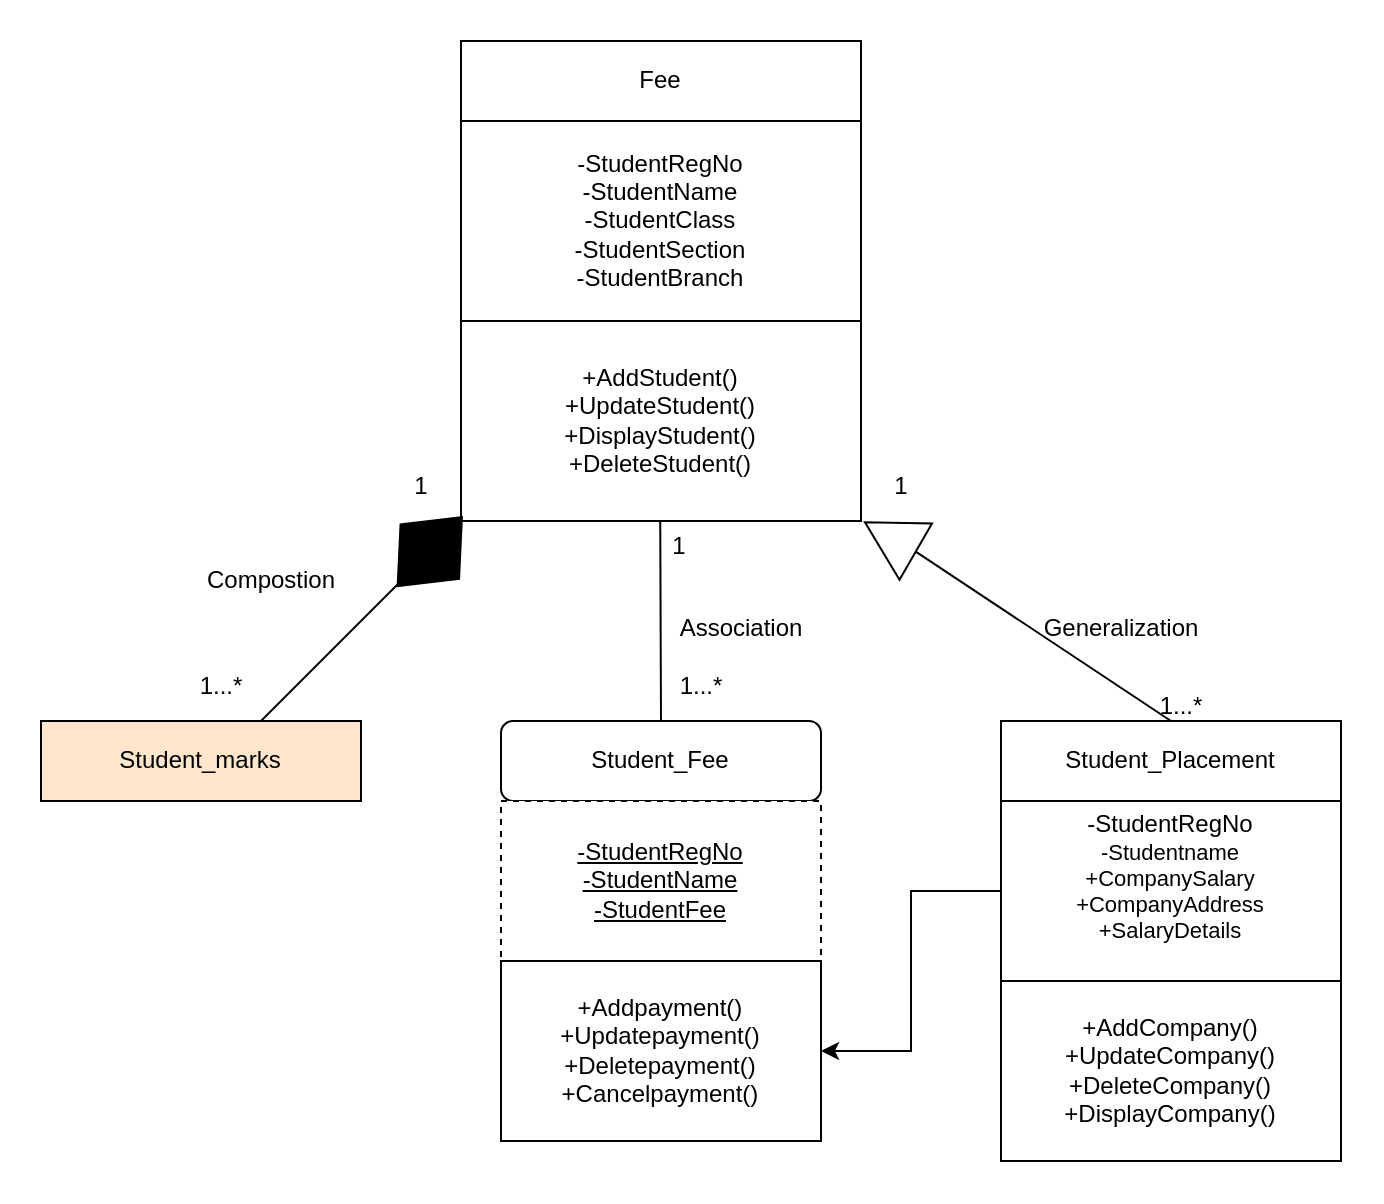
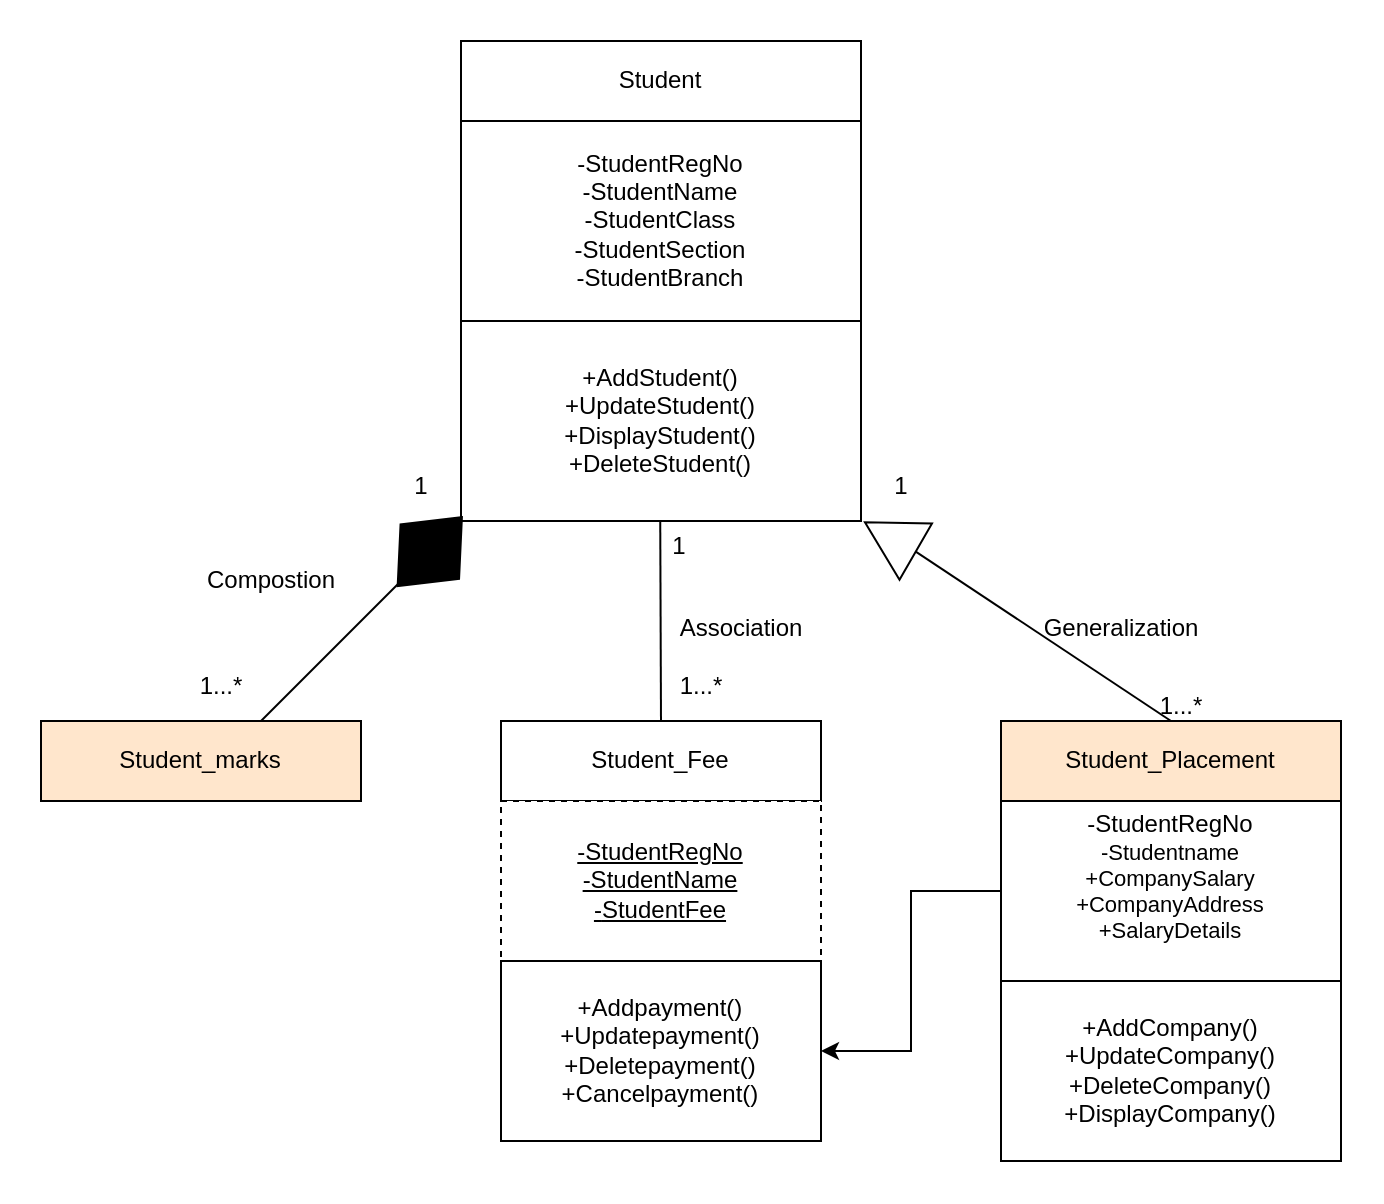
- <mxCell id="5" value="Fee" style="rounded=0;whiteSpace=wrap;html=1;" vertex="1" parent="1"><mxGeometry x="230" y="20" width="200" height="40" as="geometry" /></mxCell>
+ <mxCell id="5" value="Student" style="rounded=0;whiteSpace=wrap;html=1;" vertex="1" parent="1"><mxGeometry x="230" y="20" width="200" height="40" as="geometry" /></mxCell>
- <mxCell id="10" value="Student_Fee" style="whiteSpace=wrap;html=1;rounded=1;" vertex="1" parent="1"><mxGeometry x="250" y="360" width="160" height="40" as="geometry" /></mxCell>
+ <mxCell id="10" value="Student_Fee" style="rounded=0;whiteSpace=wrap;html=1;" vertex="1" parent="1"><mxGeometry x="250" y="360" width="160" height="40" as="geometry" /></mxCell>
- <mxCell id="15" value="Student_Placement" style="rounded=0;whiteSpace=wrap;html=1;" vertex="1" parent="1"><mxGeometry x="500" y="360" width="170" height="40" as="geometry" /></mxCell>
+ <mxCell id="15" value="Student_Placement" style="rounded=0;whiteSpace=wrap;html=1;fillColor=#ffe6cc;" vertex="1" parent="1"><mxGeometry x="500" y="360" width="170" height="40" as="geometry" /></mxCell>
